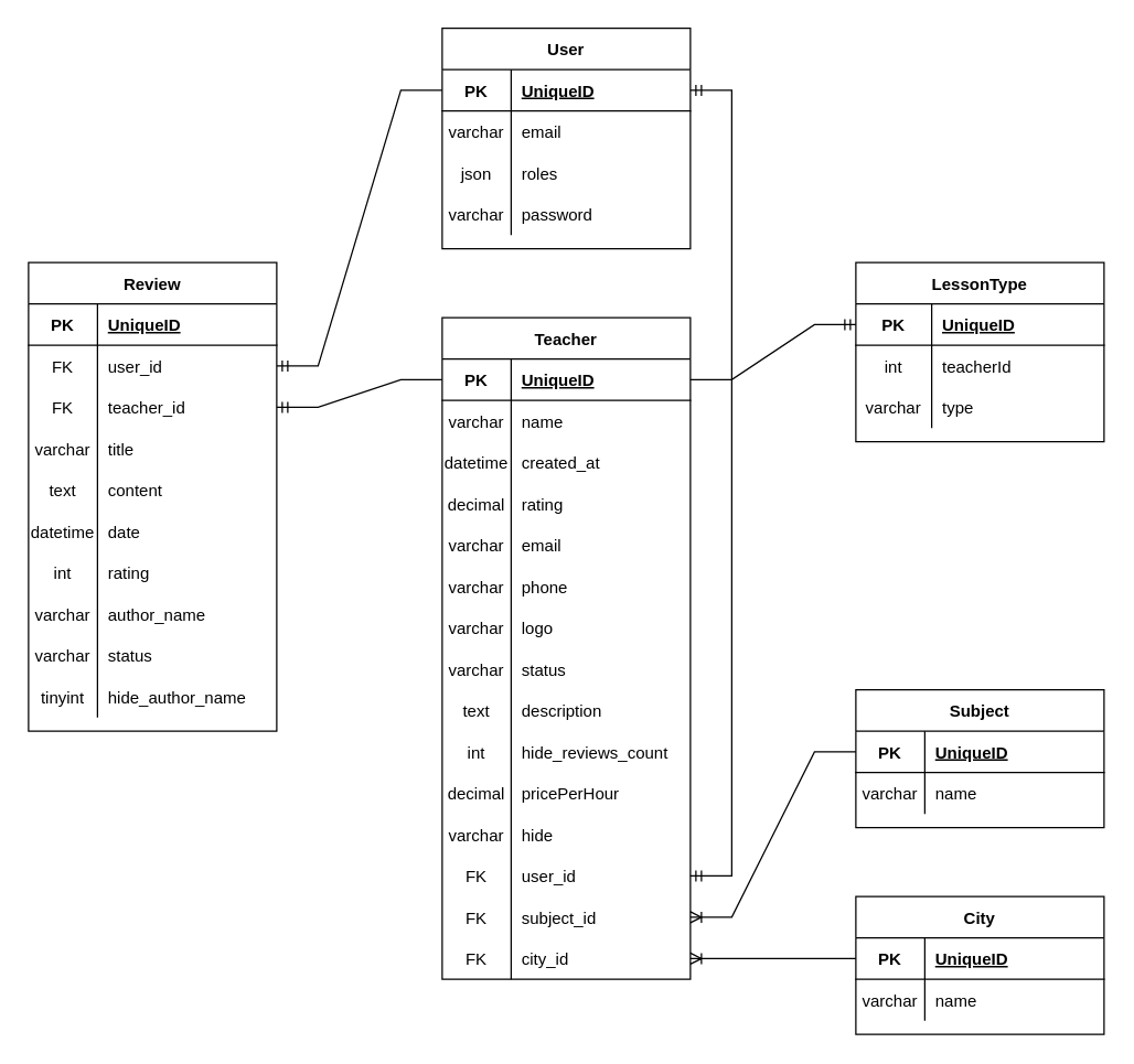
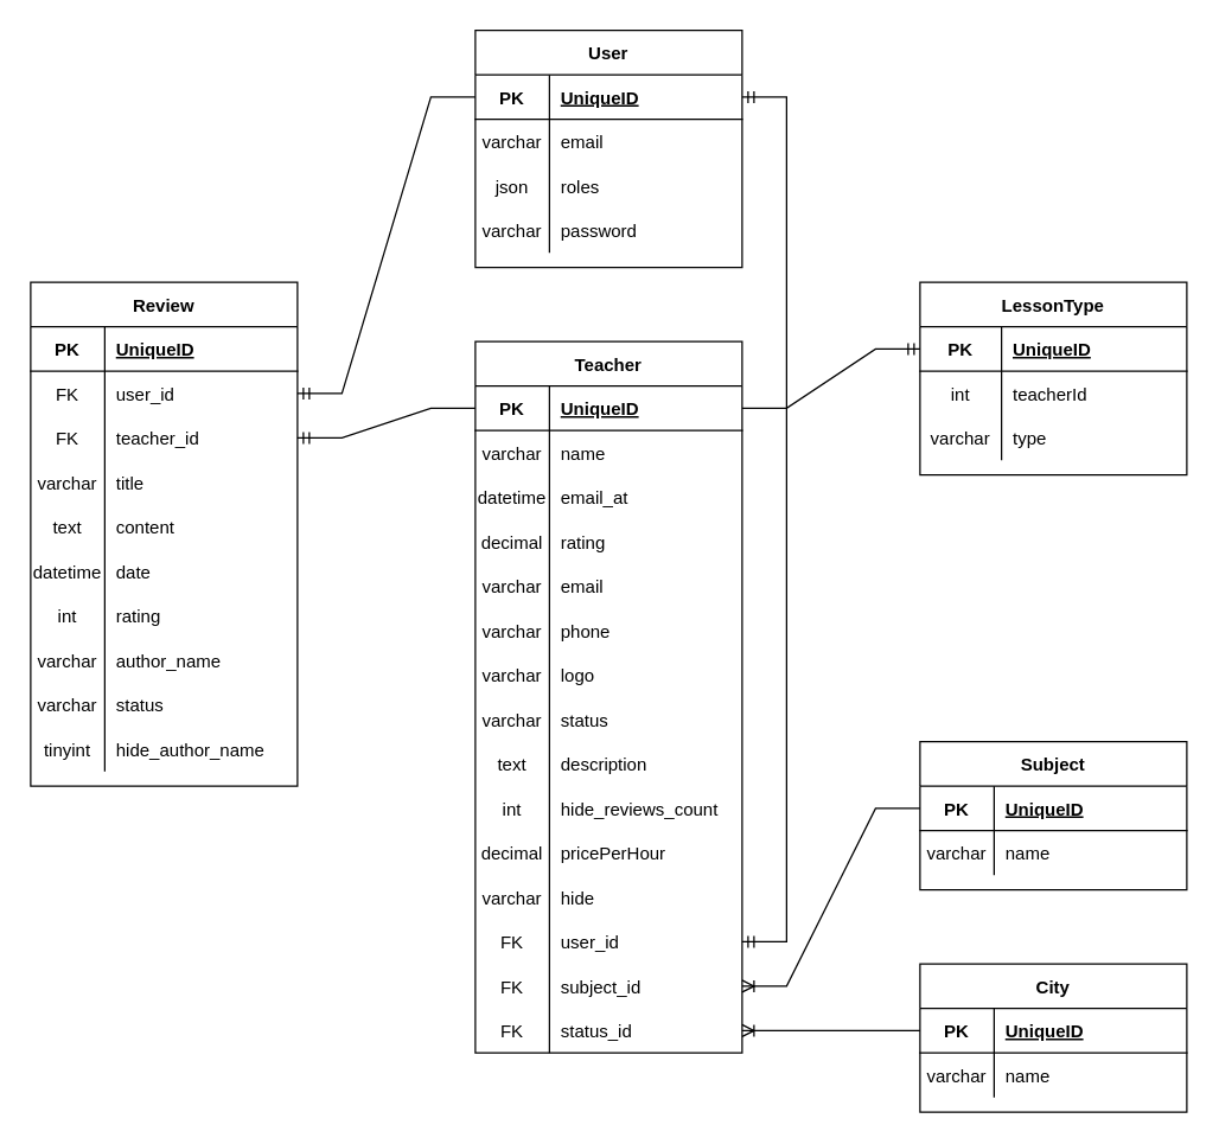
- <mxCell id="11" value="created_at" style="shape=partialRectangle;connectable=0;fillColor=none;top=0;left=0;bottom=0;right=0;align=left;spacingLeft=6;overflow=hidden;" vertex="1" parent="9"><mxGeometry x="50" width="130" height="30" as="geometry"><mxRectangle width="130" height="30" as="alternateBounds" /></mxGeometry></mxCell>
+ <mxCell id="11" value="email_at" style="shape=partialRectangle;connectable=0;fillColor=none;top=0;left=0;bottom=0;right=0;align=left;spacingLeft=6;overflow=hidden;" vertex="1" parent="9"><mxGeometry x="50" width="130" height="30" as="geometry"><mxRectangle width="130" height="30" as="alternateBounds" /></mxGeometry></mxCell>
- <mxCell id="47" value="city_id" style="shape=partialRectangle;connectable=0;fillColor=none;top=0;left=0;bottom=0;right=0;align=left;spacingLeft=6;overflow=hidden;" vertex="1" parent="45"><mxGeometry x="50" width="130" height="30" as="geometry"><mxRectangle width="130" height="30" as="alternateBounds" /></mxGeometry></mxCell>
+ <mxCell id="47" value="status_id" style="shape=partialRectangle;connectable=0;fillColor=none;top=0;left=0;bottom=0;right=0;align=left;spacingLeft=6;overflow=hidden;" vertex="1" parent="45"><mxGeometry x="50" width="130" height="30" as="geometry"><mxRectangle width="130" height="30" as="alternateBounds" /></mxGeometry></mxCell>
